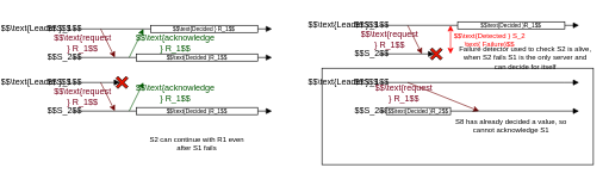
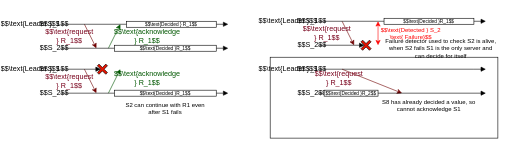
- <mxCell id="50" value="S2 can continue with R1 even after S1 fails" style="text;html=1;strokeColor=none;fillColor=none;align=center;verticalAlign=middle;whiteSpace=wrap;rounded=0;fontSize=10;fontColor=#000000;" vertex="1" parent="1"><mxGeometry x="200" y="185" width="150" height="30" as="geometry" /></mxCell>
+ <mxCell id="50" value="S2 can continue with R1 even after S1 fails" style="text;html=1;strokeColor=none;fillColor=none;align=center;verticalAlign=middle;whiteSpace=wrap;rounded=0;fontSize=10;fontColor=#000000;" vertex="1" parent="1"><mxGeometry x="200" y="165" width="150" height="30" as="geometry" /></mxCell>
